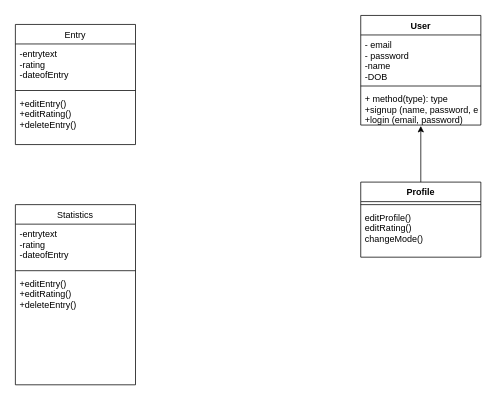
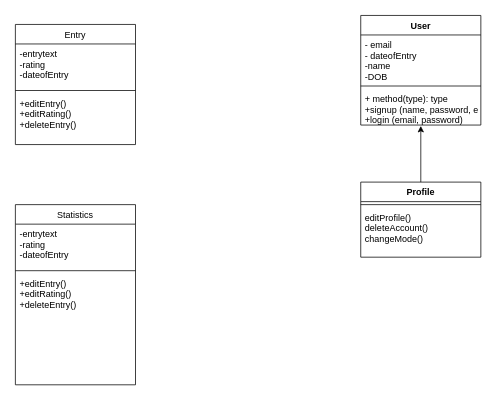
- <mxCell id="7" value="- email&#10;- password&#10;-name&#10;-DOB" style="text;strokeColor=none;fillColor=none;align=left;verticalAlign=top;spacingLeft=4;spacingRight=4;overflow=hidden;rotatable=0;points=[[0,0.5],[1,0.5]];portConstraint=eastwest;" parent="6" vertex="1"><mxGeometry y="26" width="160" height="64" as="geometry" /></mxCell>
+ <mxCell id="7" value="- email&#10;- dateofEntry&#10;-name&#10;-DOB" style="text;strokeColor=none;fillColor=none;align=left;verticalAlign=top;spacingLeft=4;spacingRight=4;overflow=hidden;rotatable=0;points=[[0,0.5],[1,0.5]];portConstraint=eastwest;" parent="6" vertex="1"><mxGeometry y="26" width="160" height="64" as="geometry" /></mxCell>
- <mxCell id="12" value="editProfile()&#10;editRating()&#10;changeMode()" style="text;strokeColor=none;fillColor=none;align=left;verticalAlign=top;spacingLeft=4;spacingRight=4;overflow=hidden;rotatable=0;points=[[0,0.5],[1,0.5]];portConstraint=eastwest;" vertex="1" parent="10"><mxGeometry y="34" width="160" height="66" as="geometry" /></mxCell>
+ <mxCell id="12" value="editProfile()&#10;deleteAccount()&#10;changeMode()" style="text;strokeColor=none;fillColor=none;align=left;verticalAlign=top;spacingLeft=4;spacingRight=4;overflow=hidden;rotatable=0;points=[[0,0.5],[1,0.5]];portConstraint=eastwest;" vertex="1" parent="10"><mxGeometry y="34" width="160" height="66" as="geometry" /></mxCell>
